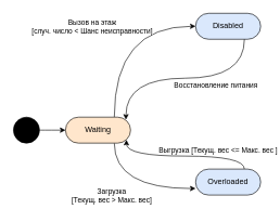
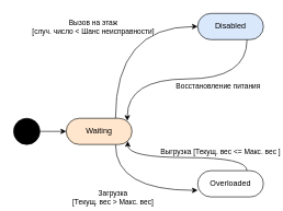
- <mxCell id="12" value="Overloaded" style="rounded=1;whiteSpace=wrap;html=1;rotation=0;arcSize=50;fillColor=#dae8fc;" vertex="1" parent="1"><mxGeometry x="300" y="260" width="100" height="40" as="geometry" /></mxCell>
+ <mxCell id="12" value="Overloaded" style="rounded=1;whiteSpace=wrap;html=1;rotation=0;arcSize=50;" vertex="1" parent="1"><mxGeometry x="300" y="260" width="100" height="40" as="geometry" /></mxCell>
